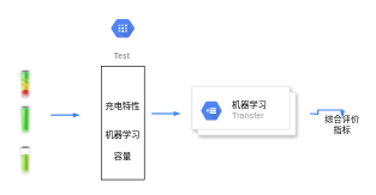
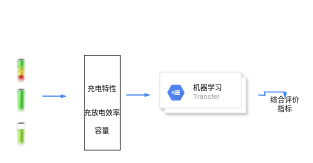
- <mxCell id="4" value="&lt;br&gt;Test&amp;nbsp;" style="html=1;fillColor=#5184F3;strokeColor=none;verticalAlign=top;labelPosition=center;verticalLabelPosition=bottom;align=center;spacingTop=-6;fontSize=11;fontStyle=1;fontColor=#999999;shape=mxgraph.gcp2.hexIcon;prIcon=cloud_test_lab" vertex="1" parent="1"><mxGeometry x="145" y="20" width="50" height="38" as="geometry" /></mxCell>
- <mxCell id="9" value="&lt;font style=&quot;font-size: 12px&quot;&gt;机器学习&lt;/font&gt;" style="text;html=1;strokeColor=none;fillColor=none;align=center;verticalAlign=middle;whiteSpace=wrap;rounded=0;" vertex="1" parent="1"><mxGeometry x="130" y="178" width="80" height="20" as="geometry" /></mxCell>
+ <mxCell id="9" value="&lt;font style=&quot;font-size: 12px&quot;&gt;充放电效率&lt;/font&gt;" style="text;html=1;strokeColor=none;fillColor=none;align=center;verticalAlign=middle;whiteSpace=wrap;rounded=0;" vertex="1" parent="1"><mxGeometry x="130" y="178" width="80" height="20" as="geometry" /></mxCell>
